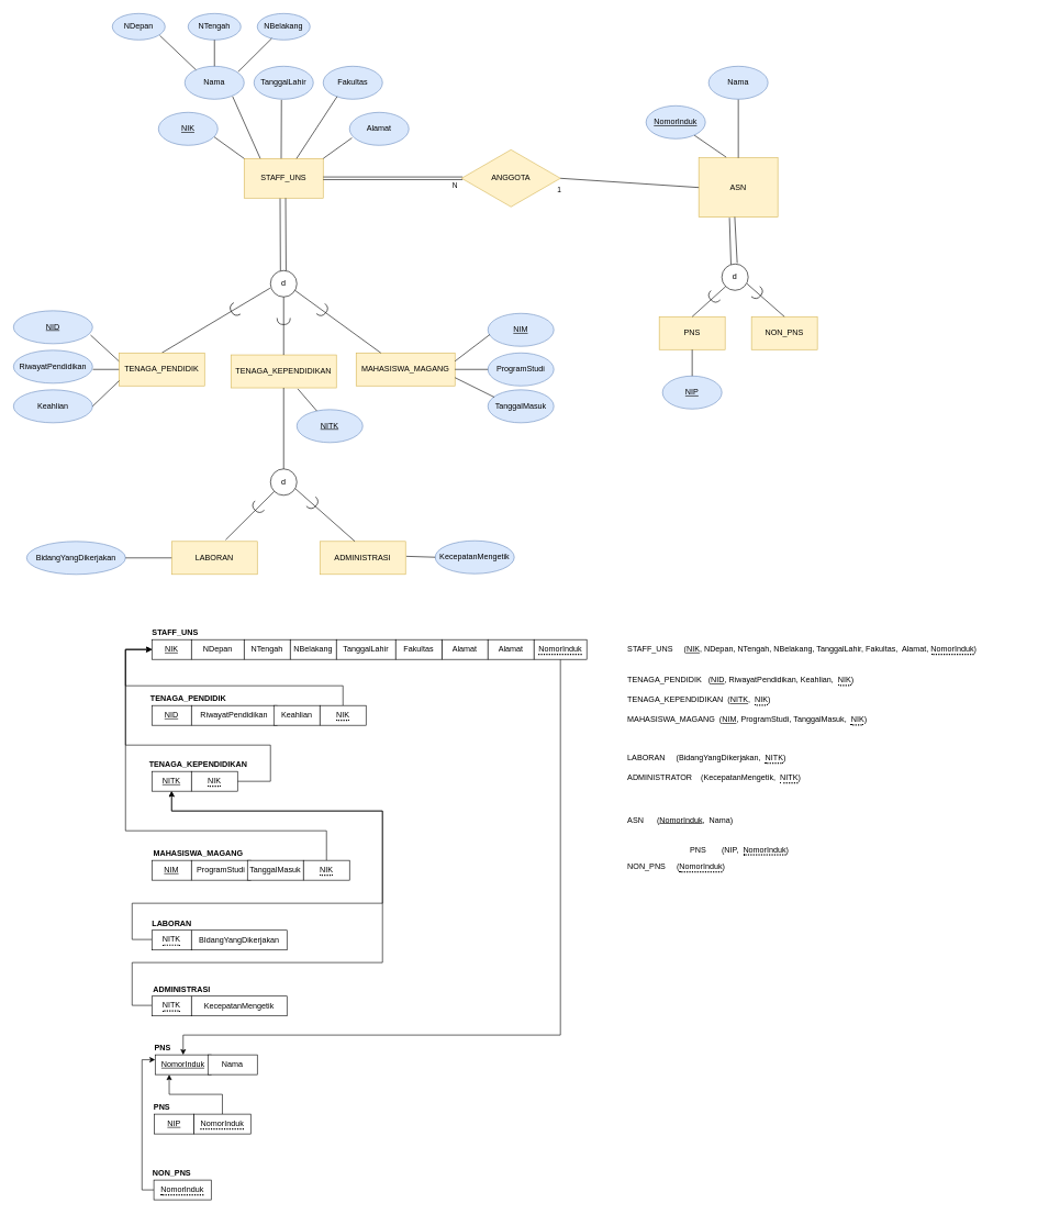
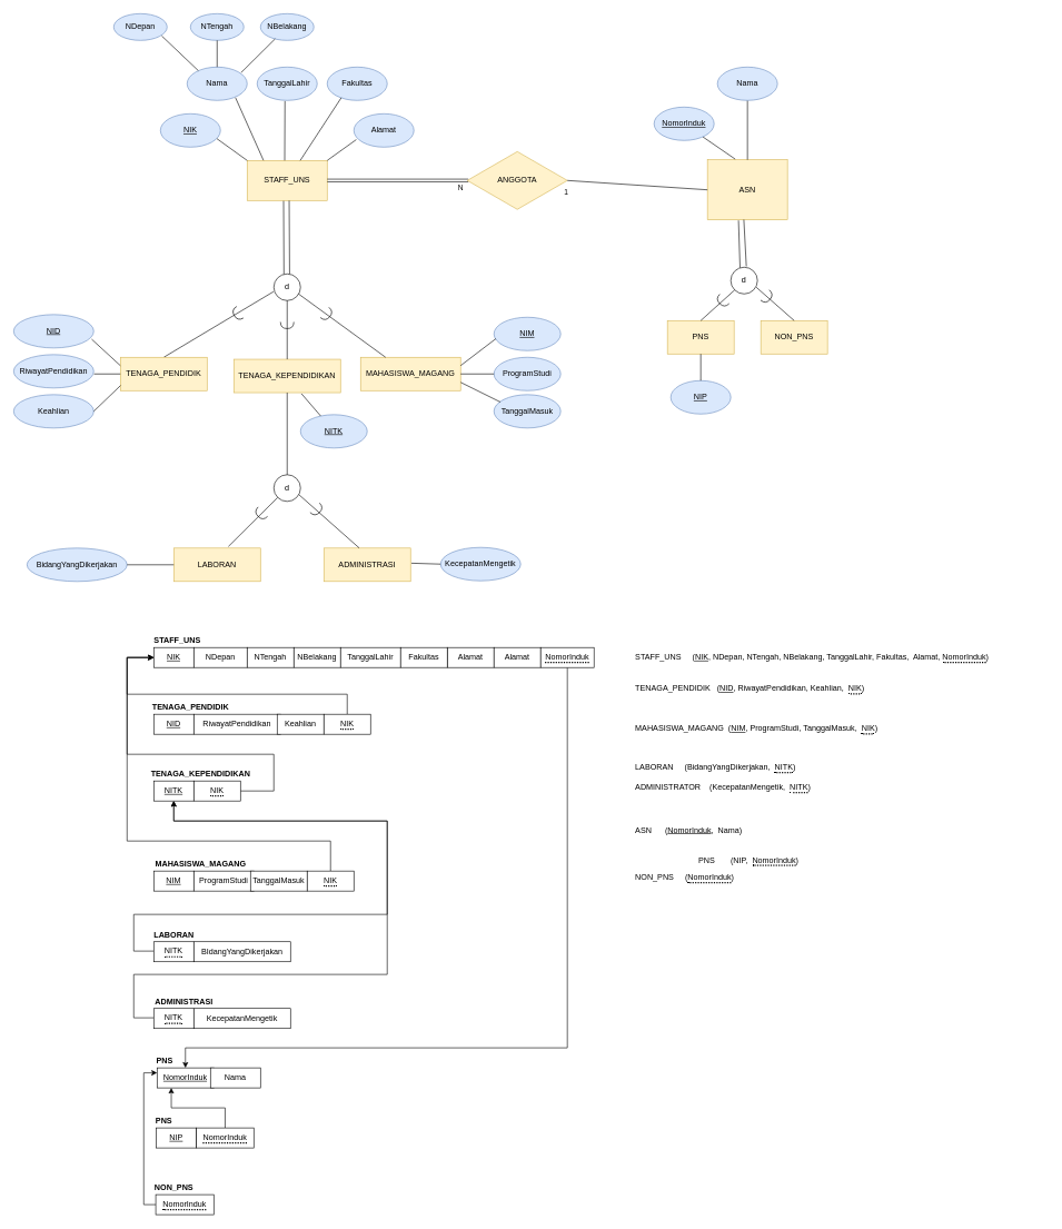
- <mxCell id="126" value="TENAGA_KEPENDIDIKAN&amp;nbsp;&lt;span style=&quot;white-space: pre&quot;&gt; &lt;/span&gt;(&lt;u&gt;NITK&lt;/u&gt;,&amp;nbsp;&amp;nbsp;&lt;span style=&quot;border-bottom: 2px dotted black&quot;&gt;NIK&lt;/span&gt;)" style="text;html=1;align=left;verticalAlign=middle;resizable=0;points=[];autosize=1;strokeColor=none;fillColor=none;" vertex="1" parent="1"><mxGeometry x="950" y="1052" width="240" height="20" as="geometry" /></mxCell>
